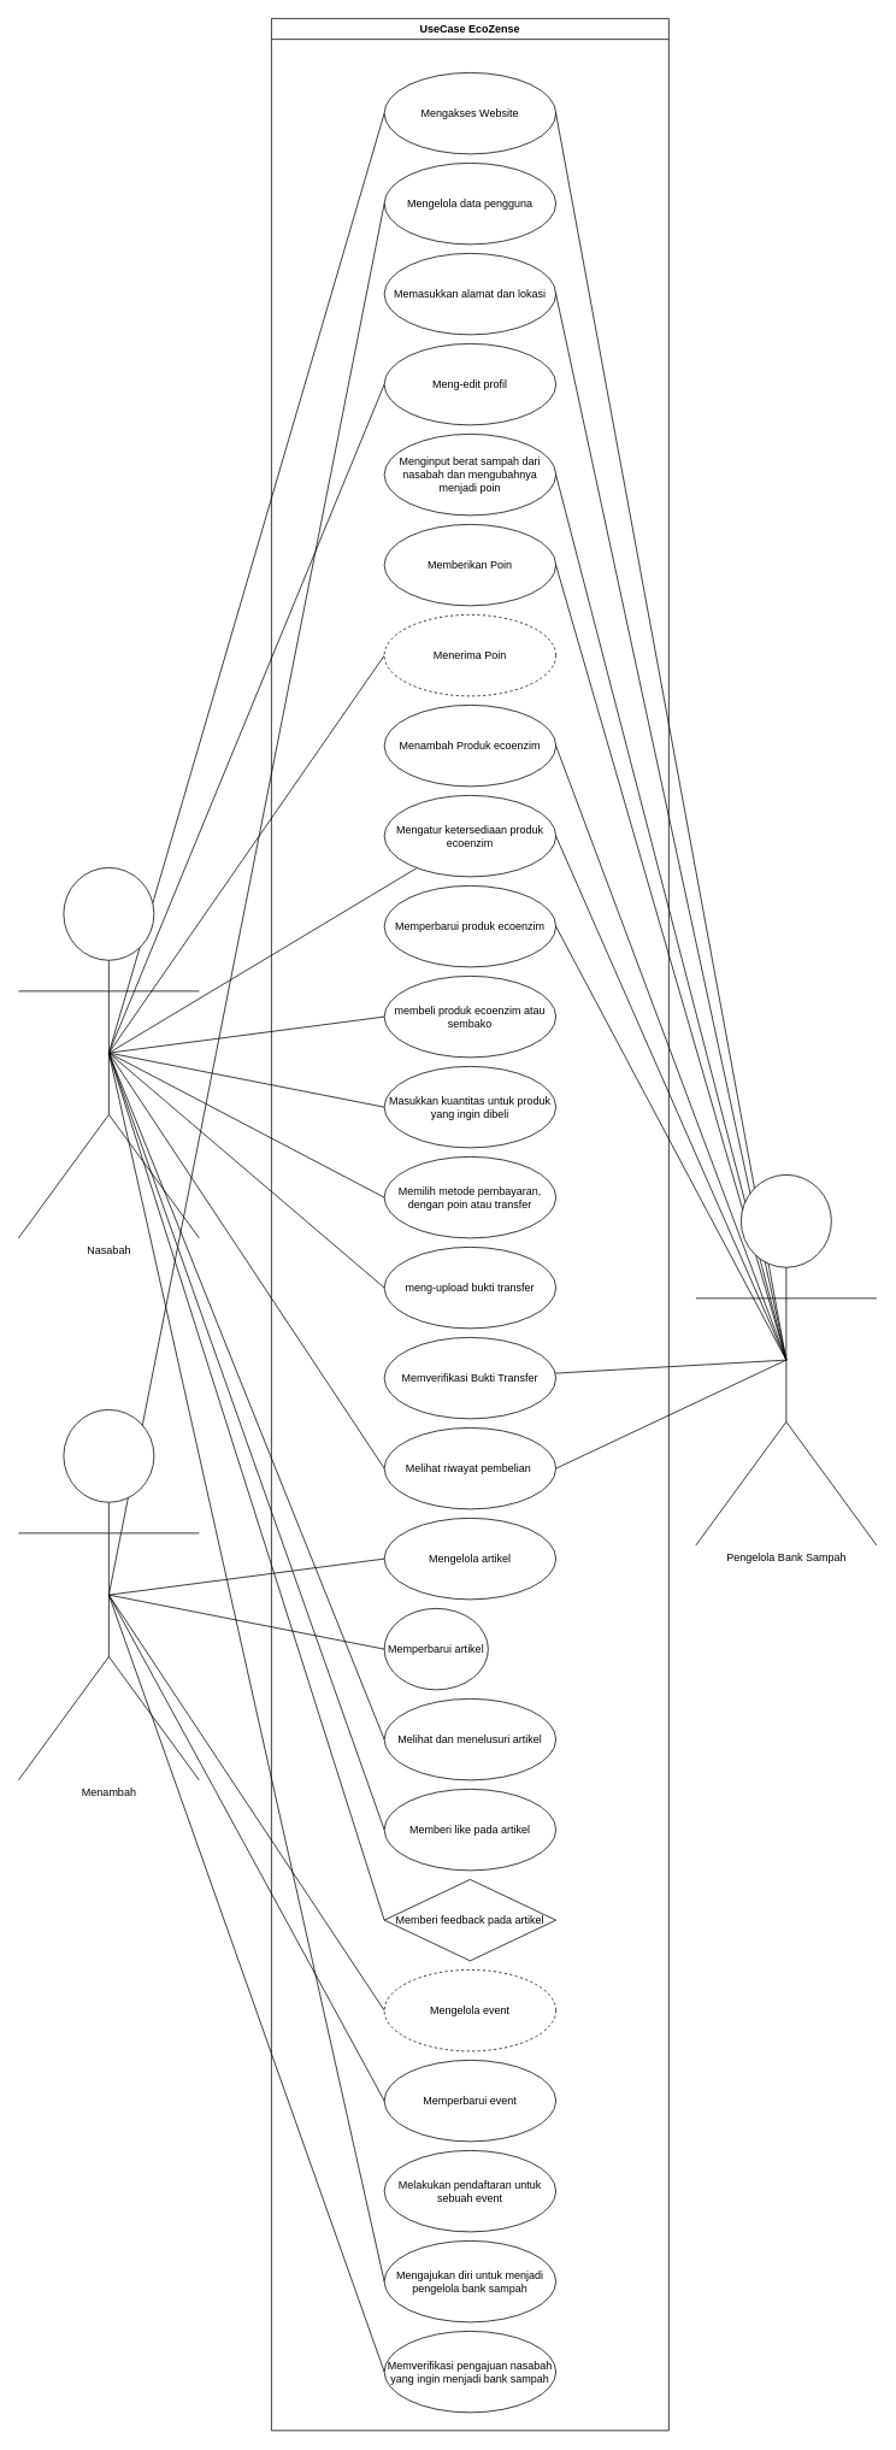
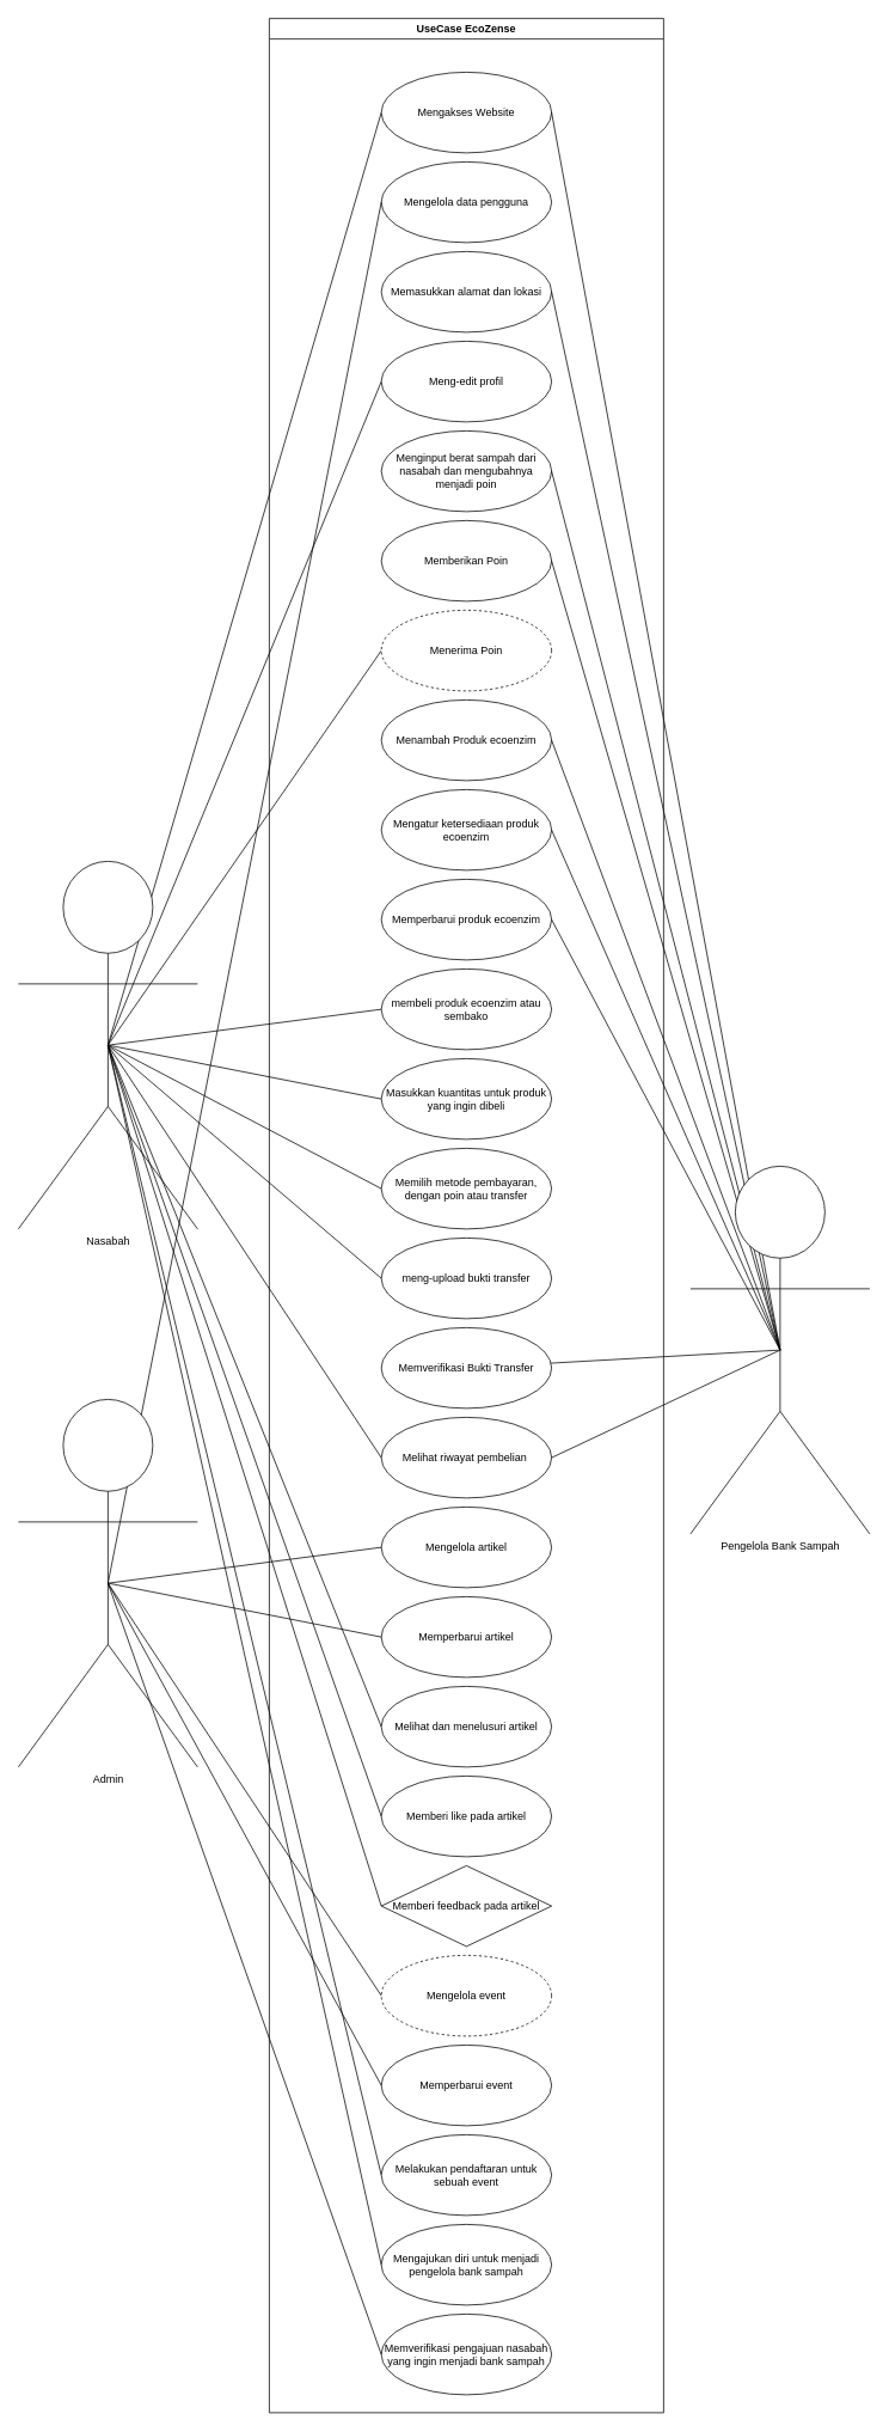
- <mxCell id="12" style="edgeStyle=none;rounded=0;orthogonalLoop=1;jettySize=auto;html=1;exitX=0.5;exitY=0.5;exitDx=0;exitDy=0;exitPerimeter=0;endArrow=none;startFill=0;" parent="1" source="15" target="23" edge="1"><mxGeometry relative="1" as="geometry" /></mxCell>
+ <mxCell id="12" style="edgeStyle=none;rounded=0;orthogonalLoop=1;jettySize=auto;html=1;exitX=0.5;exitY=0.5;exitDx=0;exitDy=0;exitPerimeter=0;entryX=0;entryY=0.5;entryDx=0;entryDy=0;endArrow=none;startFill=0;" parent="1" source="15" target="41" edge="1"><mxGeometry relative="1" as="geometry" /></mxCell>
- <mxCell id="37" value="Memperbarui artikel" style="ellipse;whiteSpace=wrap;html=1;" parent="16" vertex="1"><mxGeometry x="125" y="1760" width="115" height="90" as="geometry" /></mxCell>
+ <mxCell id="37" value="Memperbarui artikel" style="ellipse;whiteSpace=wrap;html=1;" parent="16" vertex="1"><mxGeometry x="125" y="1760" width="190" height="90" as="geometry" /></mxCell>
- <mxCell id="50" value="Menambah" style="shape=umlActor;verticalLabelPosition=bottom;verticalAlign=top;html=1;outlineConnect=0;" parent="1" vertex="1"><mxGeometry x="20" y="1560" width="200" height="410" as="geometry" /></mxCell>
+ <mxCell id="50" value="Admin" style="shape=umlActor;verticalLabelPosition=bottom;verticalAlign=top;html=1;outlineConnect=0;" parent="1" vertex="1"><mxGeometry x="20" y="1560" width="200" height="410" as="geometry" /></mxCell>
